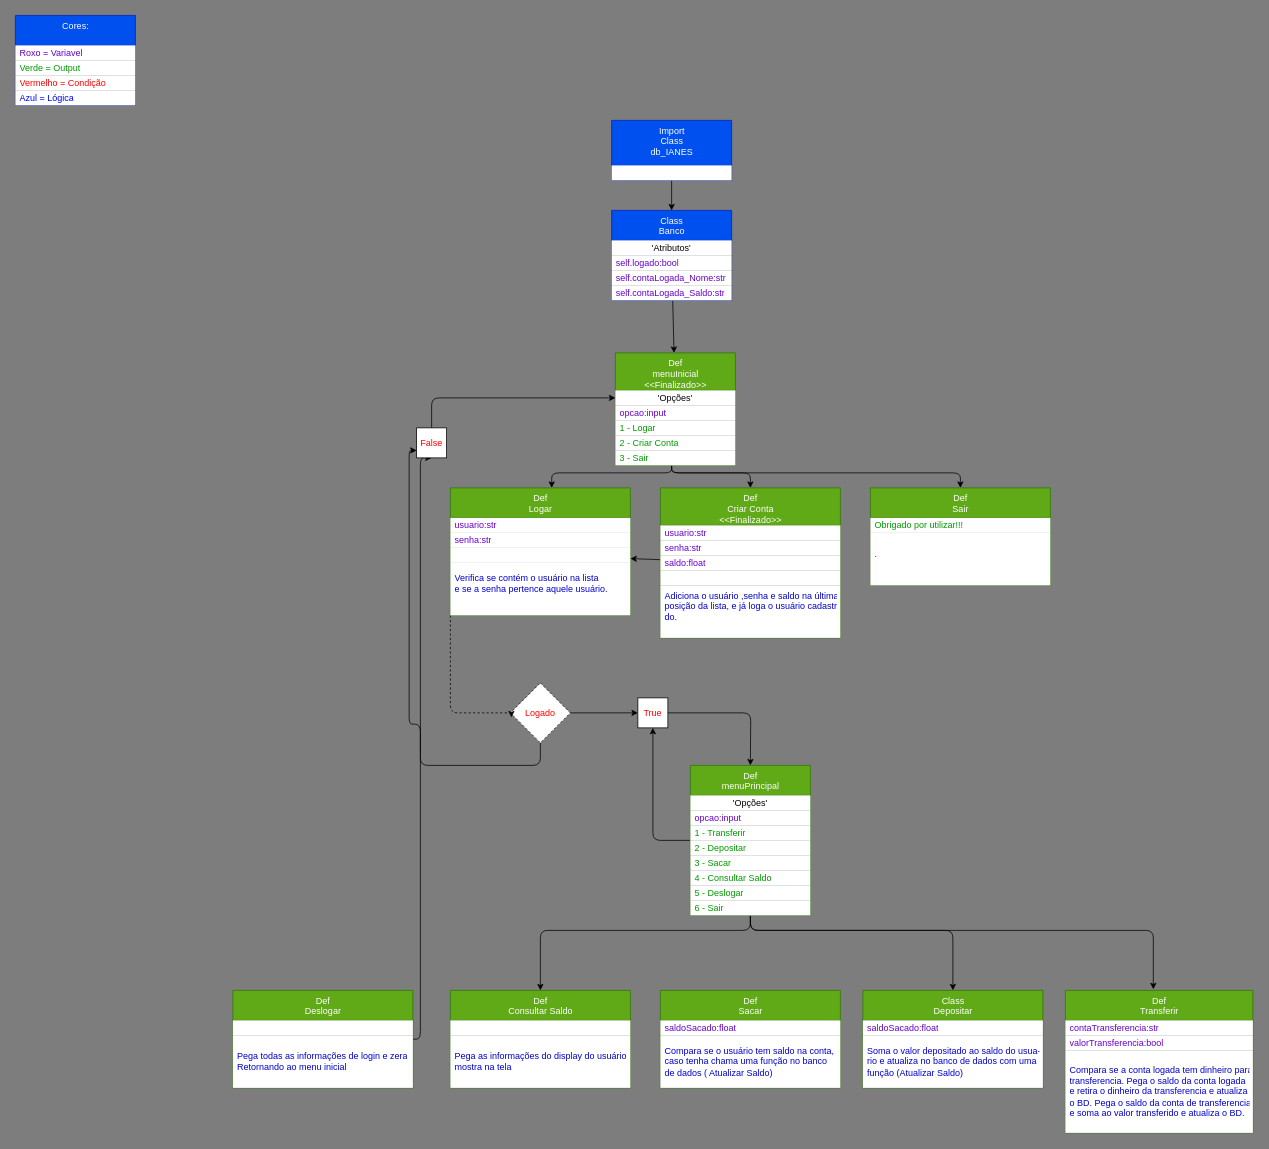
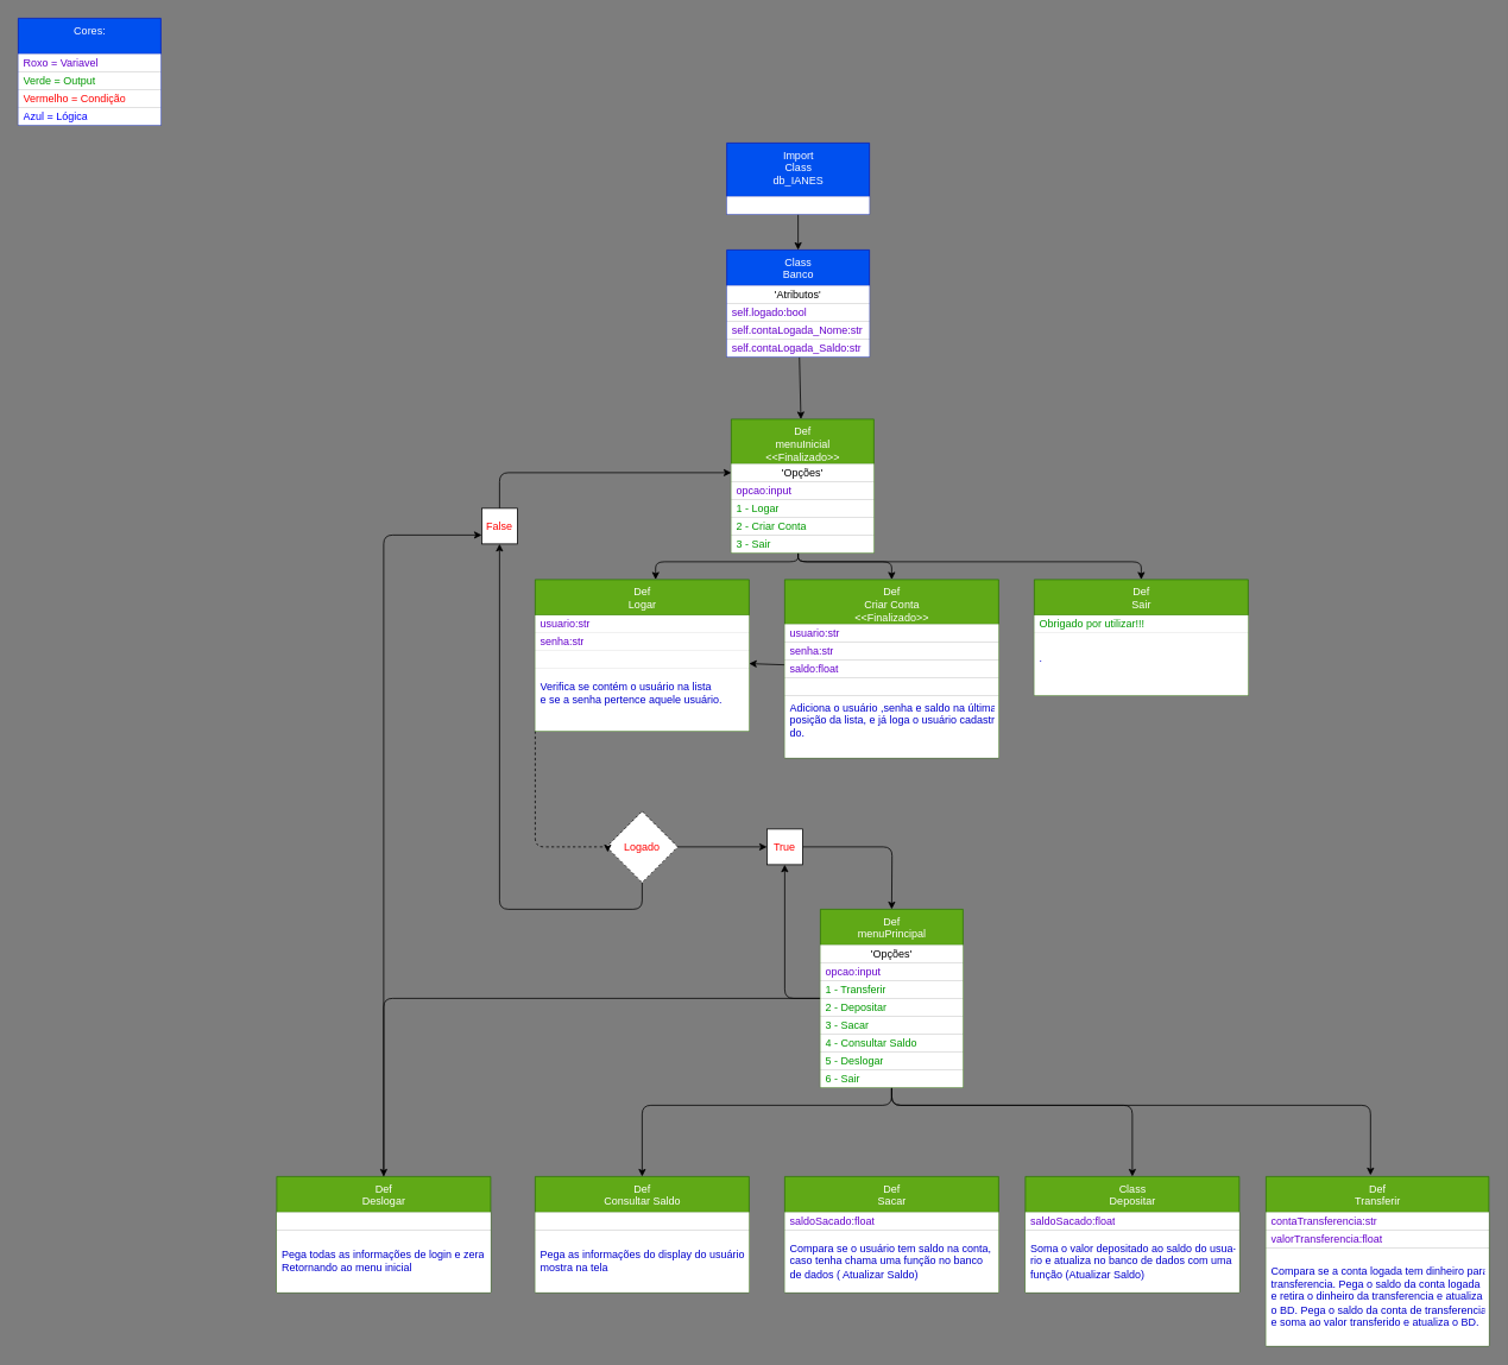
- <mxCell id="26" value="False" style="whiteSpace=wrap;html=1;aspect=fixed;rounded=0;shadow=0;glass=0;sketch=0;fontColor=#FF0000;fillColor=default;" parent="1" vertex="1"><mxGeometry x="555" y="570" width="40" height="40" as="geometry" /></mxCell>
+ <mxCell id="26" value="False" style="whiteSpace=wrap;html=1;aspect=fixed;rounded=0;shadow=0;glass=0;sketch=0;fontColor=#FF0000;fillColor=default;" parent="1" vertex="1"><mxGeometry x="540" y="570" width="40" height="40" as="geometry" /></mxCell>
- <mxCell id="28" value="True" style="whiteSpace=wrap;html=1;aspect=fixed;rounded=0;shadow=0;glass=0;sketch=0;fontColor=#FF0000;fillColor=default;" parent="1" vertex="1"><mxGeometry x="850" y="930" width="40" height="40" as="geometry" /></mxCell>
+ <mxCell id="28" value="True" style="whiteSpace=wrap;html=1;aspect=fixed;rounded=0;shadow=0;glass=0;sketch=0;fontColor=#FF0000;fillColor=default;" parent="1" vertex="1"><mxGeometry x="860" y="930" width="40" height="40" as="geometry" /></mxCell>
+ <mxCell id="49" style="edgeStyle=orthogonalEdgeStyle;html=1;" edge="1" parent="1" source="50" target="63"><mxGeometry relative="1" as="geometry" /></mxCell>
- <mxCell id="77" value="valorTransferencia:bool" style="text;html=1;strokeColor=none;fillColor=default;align=left;verticalAlign=middle;spacingLeft=4;spacingRight=4;overflow=hidden;rotatable=0;points=[[0,0.5],[1,0.5]];portConstraint=eastwest;fontColor=#6600CC;" vertex="1" parent="75"><mxGeometry y="60" width="250" height="20" as="geometry" /></mxCell>
+ <mxCell id="77" value="valorTransferencia:float" style="text;html=1;strokeColor=none;fillColor=default;align=left;verticalAlign=middle;spacingLeft=4;spacingRight=4;overflow=hidden;rotatable=0;points=[[0,0.5],[1,0.5]];portConstraint=eastwest;fontColor=#6600CC;" vertex="1" parent="75"><mxGeometry y="60" width="250" height="20" as="geometry" /></mxCell>
